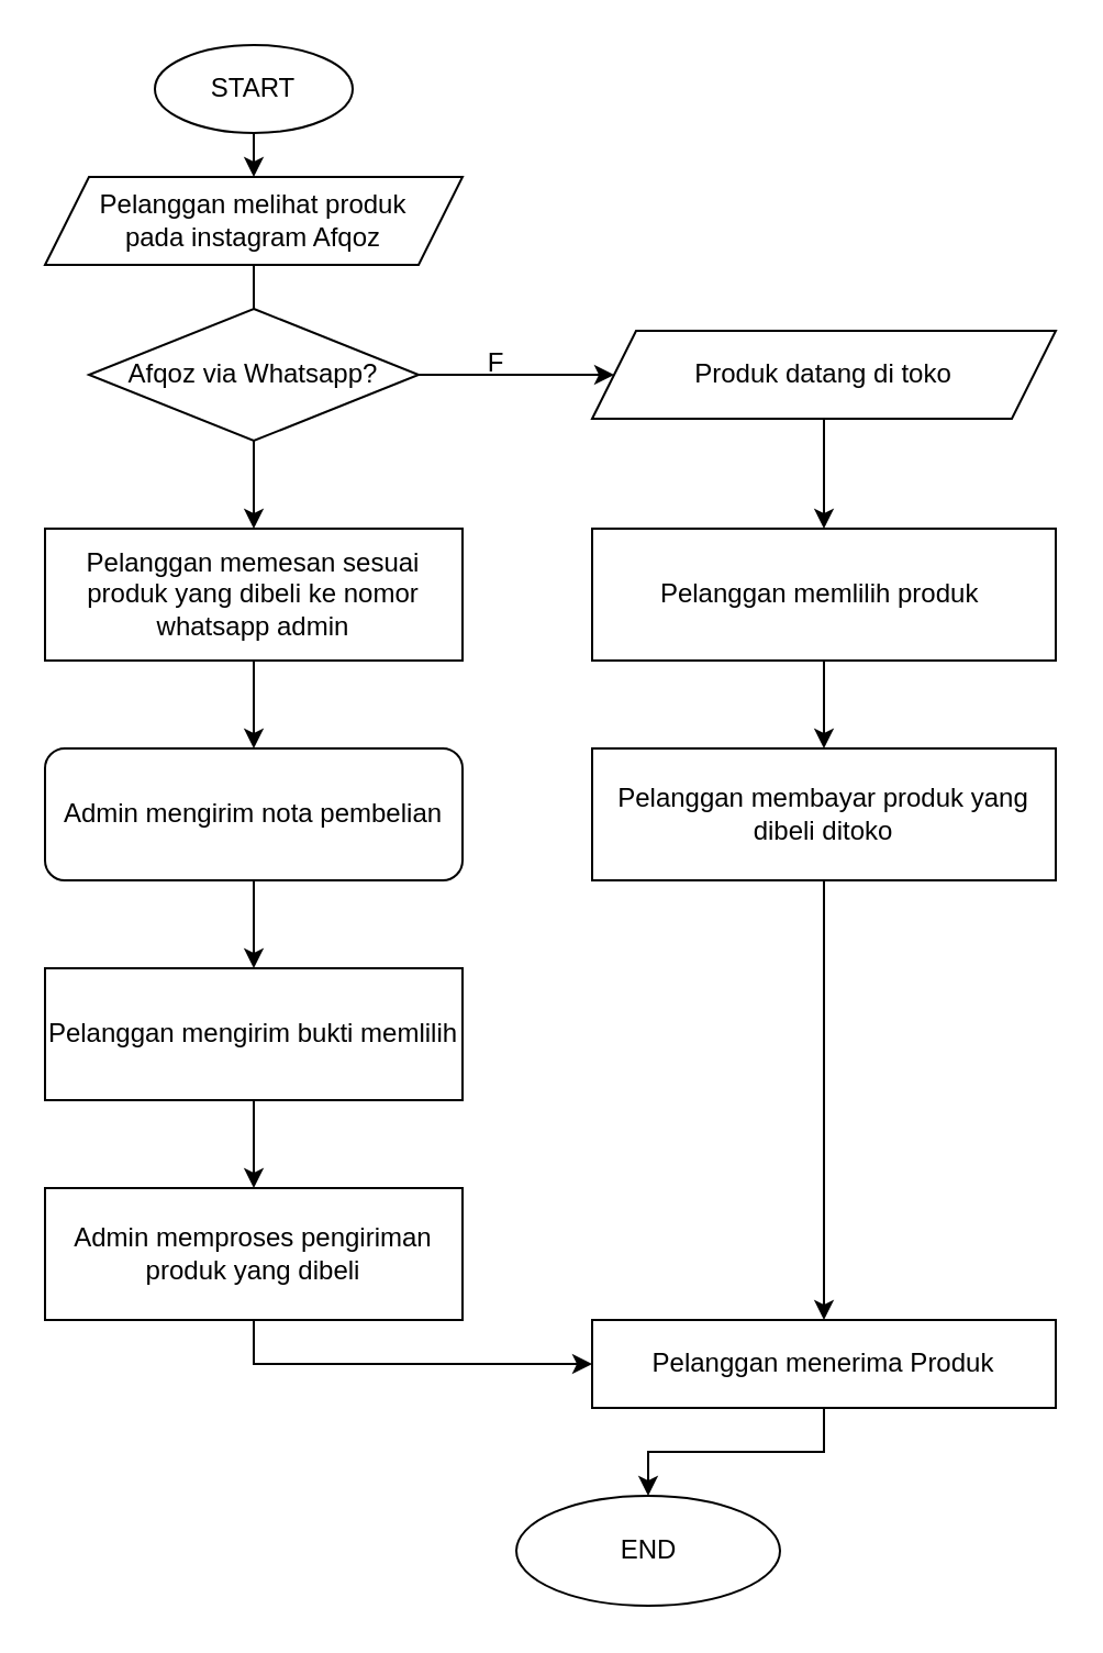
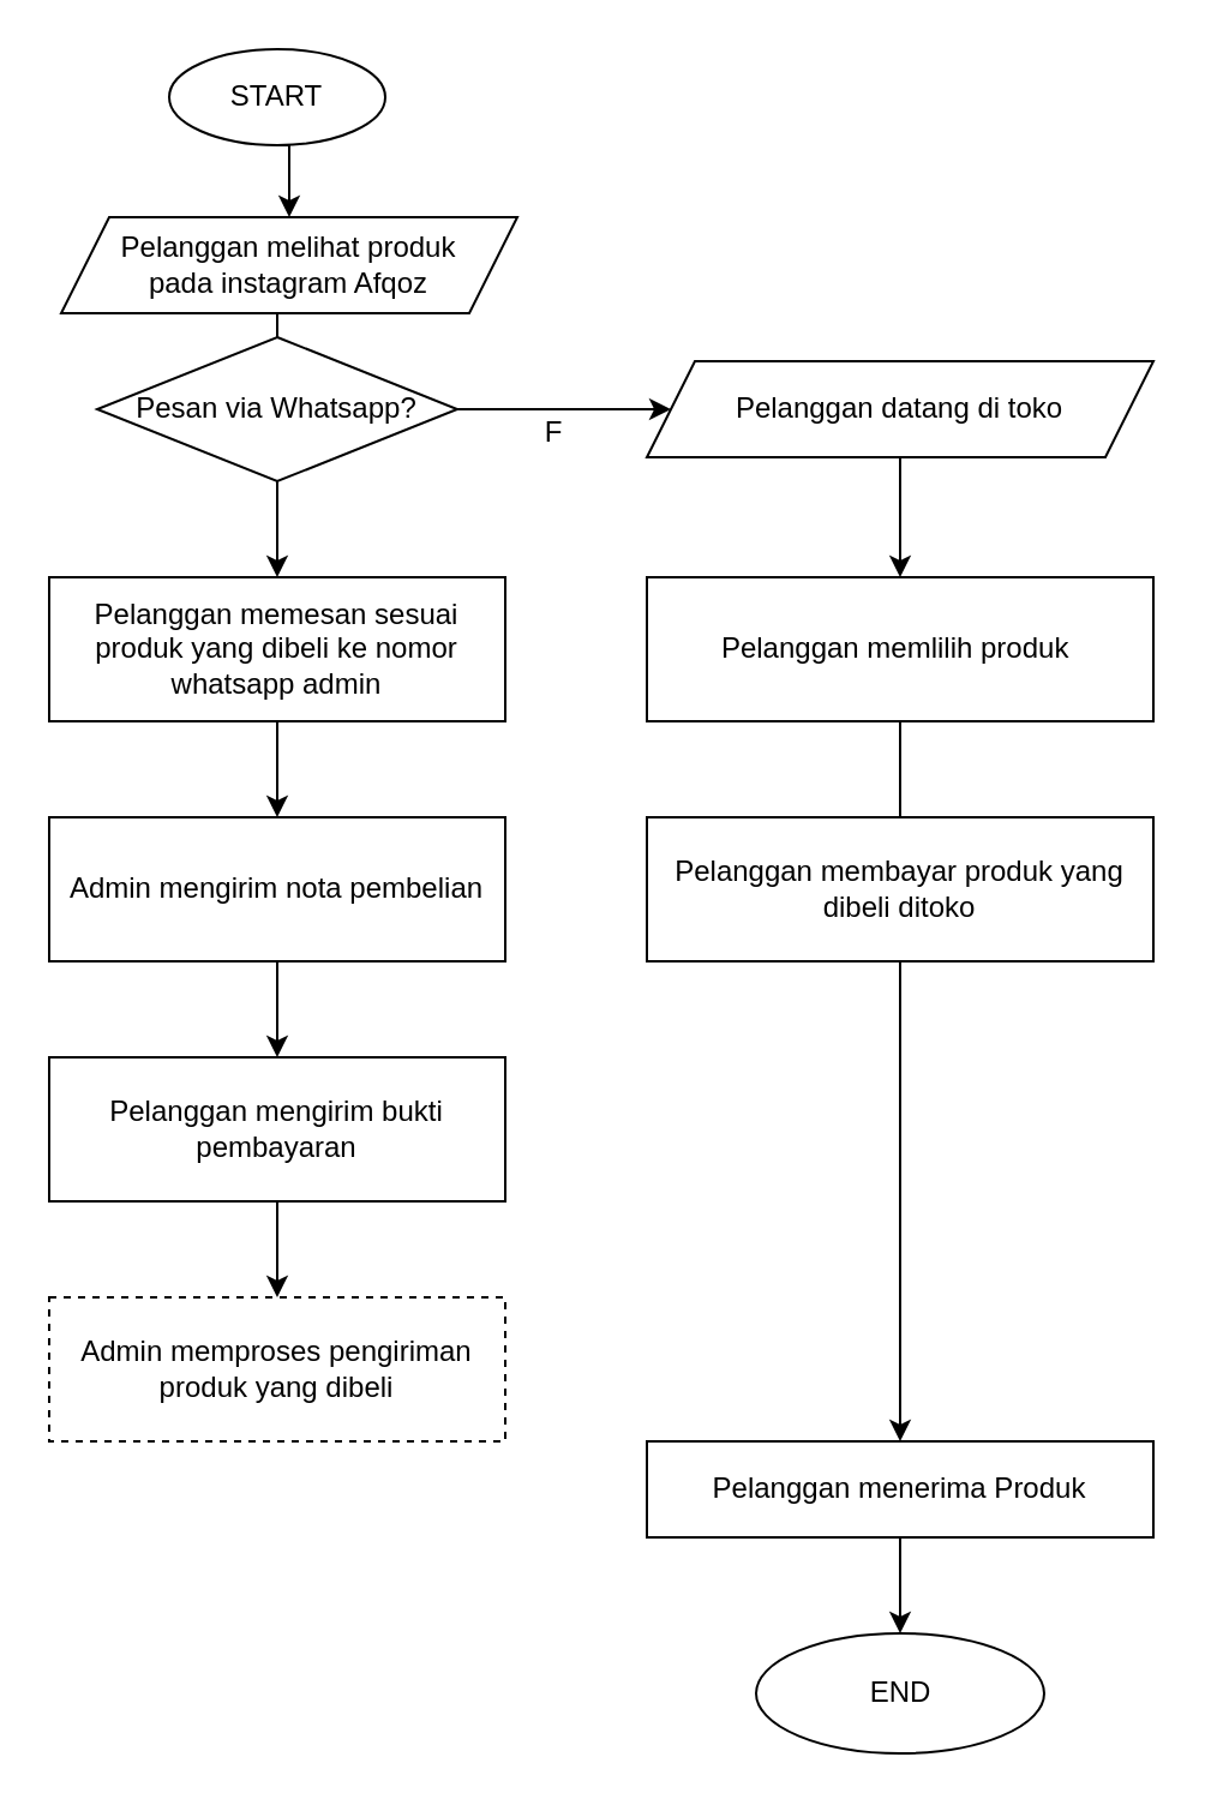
- <mxCell id="5" value="Pelanggan melihat produk&lt;br&gt;pada instagram Afqoz" style="shape=parallelogram;perimeter=parallelogramPerimeter;whiteSpace=wrap;html=1;fixedSize=1;" vertex="1" parent="1"><mxGeometry x="20" y="80" width="190" height="40" as="geometry" /></mxCell>
+ <mxCell id="5" value="Pelanggan melihat produk&lt;br&gt;pada instagram Afqoz" style="shape=parallelogram;perimeter=parallelogramPerimeter;whiteSpace=wrap;html=1;fixedSize=1;" vertex="1" parent="1"><mxGeometry x="25" y="90" width="190" height="40" as="geometry" /></mxCell>
- <mxCell id="11" value="F" style="text;html=1;align=center;verticalAlign=middle;resizable=0;points=[];autosize=1;" vertex="1" parent="1"><mxGeometry x="215" y="155" width="20" height="20" as="geometry" /></mxCell>
+ <mxCell id="11" value="F" style="text;html=1;align=center;verticalAlign=middle;resizable=0;points=[];autosize=1;" vertex="1" parent="1"><mxGeometry x="220" y="170" width="20" height="20" as="geometry" /></mxCell>
- <mxCell id="10" value="Afqoz via Whatsapp?" style="rhombus;whiteSpace=wrap;html=1;" vertex="1" parent="1"><mxGeometry x="40" y="140" width="150" height="60" as="geometry" /></mxCell>
+ <mxCell id="10" value="Pesan via Whatsapp?" style="rhombus;whiteSpace=wrap;html=1;" vertex="1" parent="1"><mxGeometry x="40" y="140" width="150" height="60" as="geometry" /></mxCell>
- <mxCell id="19" value="Produk datang di toko" style="shape=parallelogram;perimeter=parallelogramPerimeter;whiteSpace=wrap;html=1;fixedSize=1;" vertex="1" parent="1"><mxGeometry x="269" y="150" width="211" height="40" as="geometry" /></mxCell>
+ <mxCell id="19" value="Pelanggan datang di toko" style="shape=parallelogram;perimeter=parallelogramPerimeter;whiteSpace=wrap;html=1;fixedSize=1;" vertex="1" parent="1"><mxGeometry x="269" y="150" width="211" height="40" as="geometry" /></mxCell>
- <mxCell id="20" style="edgeStyle=orthogonalEdgeStyle;rounded=0;orthogonalLoop=1;jettySize=auto;html=1;entryX=0.5;entryY=0;entryDx=0;entryDy=0;" edge="1" parent="1" source="21" target="23"><mxGeometry relative="1" as="geometry" /></mxCell>
+ <mxCell id="20" style="edgeStyle=orthogonalEdgeStyle;rounded=0;orthogonalLoop=1;jettySize=auto;html=1;entryX=0.5;entryY=0;entryDx=0;entryDy=0;endArrow=none;" edge="1" parent="1" source="21" target="23"><mxGeometry relative="1" as="geometry" /></mxCell>
- <mxCell id="13" value="Admin mengirim nota pembelian" style="whiteSpace=wrap;html=1;rounded=1;" vertex="1" parent="1"><mxGeometry x="20" y="340" width="190" height="60" as="geometry" /></mxCell>
+ <mxCell id="13" value="Admin mengirim nota pembelian" style="rounded=0;whiteSpace=wrap;html=1;" vertex="1" parent="1"><mxGeometry x="20" y="340" width="190" height="60" as="geometry" /></mxCell>
- <mxCell id="15" value="Pelanggan mengirim bukti memlilih" style="rounded=0;whiteSpace=wrap;html=1;" vertex="1" parent="1"><mxGeometry x="20" y="440" width="190" height="60" as="geometry" /></mxCell>
+ <mxCell id="15" value="Pelanggan mengirim bukti pembayaran" style="rounded=0;whiteSpace=wrap;html=1;" vertex="1" parent="1"><mxGeometry x="20" y="440" width="190" height="60" as="geometry" /></mxCell>
- <mxCell id="17" value="Admin memproses pengiriman produk yang dibeli" style="rounded=0;whiteSpace=wrap;html=1;" vertex="1" parent="1"><mxGeometry x="20" y="540" width="190" height="60" as="geometry" /></mxCell>
+ <mxCell id="17" value="Admin memproses pengiriman produk yang dibeli" style="rounded=0;whiteSpace=wrap;html=1;dashed=1;" vertex="1" parent="1"><mxGeometry x="20" y="540" width="190" height="60" as="geometry" /></mxCell>
- <mxCell id="16" style="edgeStyle=orthogonalEdgeStyle;rounded=0;orthogonalLoop=1;jettySize=auto;html=1;entryX=0;entryY=0.5;entryDx=0;entryDy=0;" edge="1" parent="1" source="17" target="25"><mxGeometry relative="1" as="geometry"><Array as="points"><mxPoint x="115" y="620" /></Array></mxGeometry></mxCell>
- <mxCell id="26" value="END" style="ellipse;whiteSpace=wrap;html=1;" vertex="1" parent="1"><mxGeometry x="234.5" y="680" width="120" height="50" as="geometry" /></mxCell>
+ <mxCell id="26" value="END" style="ellipse;whiteSpace=wrap;html=1;" vertex="1" parent="1"><mxGeometry x="314.5" y="680" width="120" height="50" as="geometry" /></mxCell>
